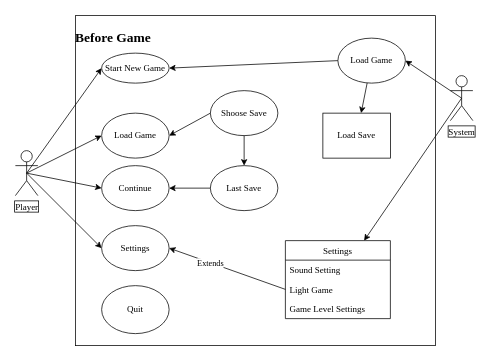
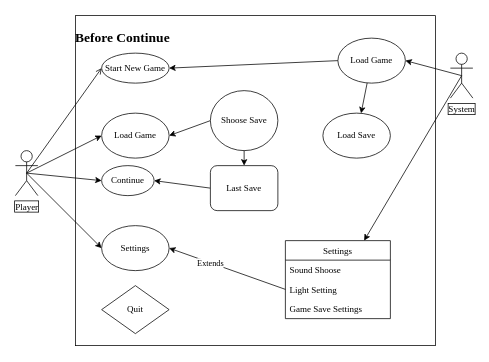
- <mxCell id="2" value="&lt;h2&gt;&lt;font style=&quot;line-height: 1.2;&quot; face=&quot;Times New Roman&quot;&gt;Before Game&lt;/font&gt;&lt;/h2&gt;" style="rounded=0;whiteSpace=wrap;html=1;horizontal=1;fontStyle=1;align=left;verticalAlign=top;labelPosition=center;verticalLabelPosition=middle;spacing=0;labelBorderColor=none;" parent="1" vertex="1"><mxGeometry x="100" y="20" width="480" height="440" as="geometry" /></mxCell>
+ <mxCell id="2" value="&lt;h2&gt;&lt;font style=&quot;line-height: 1.2;&quot; face=&quot;Times New Roman&quot;&gt;Before Continue&lt;/font&gt;&lt;/h2&gt;" style="rounded=0;whiteSpace=wrap;html=1;horizontal=1;fontStyle=1;align=left;verticalAlign=top;labelPosition=center;verticalLabelPosition=middle;spacing=0;labelBorderColor=none;" parent="1" vertex="1"><mxGeometry x="100" y="20" width="480" height="440" as="geometry" /></mxCell>
- <mxCell id="3" style="rounded=0;orthogonalLoop=1;jettySize=auto;html=1;exitX=0.5;exitY=0.5;exitDx=0;exitDy=0;exitPerimeter=0;entryX=0;entryY=0.5;entryDx=0;entryDy=0;fontFamily=Times New Roman;" parent="1" source="6" target="10" edge="1"><mxGeometry relative="1" as="geometry" /></mxCell>
+ <mxCell id="3" style="rounded=0;orthogonalLoop=1;jettySize=auto;html=1;exitX=0.5;exitY=0.5;exitDx=0;exitDy=0;exitPerimeter=0;entryX=0;entryY=0.5;entryDx=0;entryDy=0;fontFamily=Times New Roman;endArrow=open;" parent="1" source="6" target="10" edge="1"><mxGeometry relative="1" as="geometry" /></mxCell>
- <mxCell id="9" value="System" style="shape=umlActor;verticalLabelPosition=bottom;verticalAlign=top;html=1;outlineConnect=0;labelBackgroundColor=#ffffff;labelBorderColor=default;fontFamily=Times New Roman;" parent="1" vertex="1"><mxGeometry x="600" y="100" width="30" height="60" as="geometry" /></mxCell>
+ <mxCell id="9" value="System" style="shape=umlActor;verticalLabelPosition=bottom;verticalAlign=top;html=1;outlineConnect=0;labelBackgroundColor=#ffffff;labelBorderColor=default;fontFamily=Times New Roman;" parent="1" vertex="1"><mxGeometry x="600" y="70" width="30" height="60" as="geometry" /></mxCell>
- <mxCell id="19" value="Shoose Save" style="ellipse;whiteSpace=wrap;html=1;fontFamily=Times New Roman;labelBackgroundColor=#ffffff;labelBorderColor=none;" parent="1" vertex="1"><mxGeometry x="280" y="120" width="90" height="60" as="geometry" /></mxCell>
+ <mxCell id="19" value="Shoose Save" style="ellipse;whiteSpace=wrap;html=1;fontFamily=Times New Roman;labelBackgroundColor=#ffffff;labelBorderColor=none;" parent="1" vertex="1"><mxGeometry x="280" y="120" width="90" height="80" as="geometry" /></mxCell>
- <mxCell id="17" value="Load Save" style="whiteSpace=wrap;html=1;labelBackgroundColor=#ffffff;labelBorderColor=none;fontFamily=Times New Roman;rounded=0;" parent="1" vertex="1"><mxGeometry x="430" y="150" width="90" height="60" as="geometry" /></mxCell>
+ <mxCell id="17" value="Load Save" style="ellipse;whiteSpace=wrap;html=1;labelBackgroundColor=#ffffff;labelBorderColor=none;fontFamily=Times New Roman;" parent="1" vertex="1"><mxGeometry x="430" y="150" width="90" height="60" as="geometry" /></mxCell>
- <mxCell id="26" value="Continue" style="ellipse;whiteSpace=wrap;html=1;labelBackgroundColor=#ffffff;labelBorderColor=none;fontFamily=Times New Roman;" vertex="1" parent="1"><mxGeometry x="135" y="220" width="90" height="60" as="geometry" /></mxCell>
+ <mxCell id="26" value="Continue" style="ellipse;whiteSpace=wrap;html=1;labelBackgroundColor=#ffffff;labelBorderColor=none;fontFamily=Times New Roman;" vertex="1" parent="1"><mxGeometry x="135" y="220" width="70" height="40" as="geometry" /></mxCell>
- <mxCell id="29" value="Last Save" style="ellipse;whiteSpace=wrap;html=1;fontFamily=Times New Roman;labelBackgroundColor=#ffffff;labelBorderColor=none;" vertex="1" parent="1"><mxGeometry x="280" y="220" width="90" height="60" as="geometry" /></mxCell>
+ <mxCell id="29" value="Last Save" style="whiteSpace=wrap;html=1;fontFamily=Times New Roman;labelBackgroundColor=#ffffff;labelBorderColor=none;rounded=1;" vertex="1" parent="1"><mxGeometry x="280" y="220" width="90" height="60" as="geometry" /></mxCell>
- <mxCell id="21" value="Sound Setting" style="text;strokeColor=none;fillColor=none;align=left;verticalAlign=top;spacingLeft=4;spacingRight=4;overflow=hidden;rotatable=0;points=[[0,0.5],[1,0.5]];portConstraint=eastwest;labelBackgroundColor=#ffffff;labelBorderColor=none;fontFamily=Times New Roman;" parent="20" vertex="1"><mxGeometry y="26" width="140" height="26" as="geometry" /></mxCell>
+ <mxCell id="21" value="Sound Shoose" style="text;strokeColor=none;fillColor=none;align=left;verticalAlign=top;spacingLeft=4;spacingRight=4;overflow=hidden;rotatable=0;points=[[0,0.5],[1,0.5]];portConstraint=eastwest;labelBackgroundColor=#ffffff;labelBorderColor=none;fontFamily=Times New Roman;" parent="20" vertex="1"><mxGeometry y="26" width="140" height="26" as="geometry" /></mxCell>
- <mxCell id="22" value="Light Game" style="text;strokeColor=none;fillColor=none;align=left;verticalAlign=top;spacingLeft=4;spacingRight=4;overflow=hidden;rotatable=0;points=[[0,0.5],[1,0.5]];portConstraint=eastwest;labelBackgroundColor=#ffffff;labelBorderColor=none;fontFamily=Times New Roman;" parent="20" vertex="1"><mxGeometry y="52" width="140" height="26" as="geometry" /></mxCell>
+ <mxCell id="22" value="Light Setting" style="text;strokeColor=none;fillColor=none;align=left;verticalAlign=top;spacingLeft=4;spacingRight=4;overflow=hidden;rotatable=0;points=[[0,0.5],[1,0.5]];portConstraint=eastwest;labelBackgroundColor=#ffffff;labelBorderColor=none;fontFamily=Times New Roman;" parent="20" vertex="1"><mxGeometry y="52" width="140" height="26" as="geometry" /></mxCell>
- <mxCell id="13" value="Quit" style="ellipse;whiteSpace=wrap;html=1;labelBackgroundColor=#ffffff;labelBorderColor=none;fontFamily=Times New Roman;" parent="1" vertex="1"><mxGeometry x="135" y="380" width="90" height="64" as="geometry" /></mxCell>
+ <mxCell id="13" value="Quit" style="rhombus;whiteSpace=wrap;html=1;labelBackgroundColor=#ffffff;labelBorderColor=none;fontFamily=Times New Roman;" parent="1" vertex="1"><mxGeometry x="135" y="380" width="90" height="64" as="geometry" /></mxCell>
- <mxCell id="23" value="Game Level Settings" style="text;strokeColor=none;fillColor=none;align=left;verticalAlign=top;spacingLeft=4;spacingRight=4;overflow=hidden;rotatable=0;points=[[0,0.5],[1,0.5]];portConstraint=eastwest;labelBackgroundColor=#ffffff;labelBorderColor=none;fontFamily=Times New Roman;" parent="20" vertex="1"><mxGeometry y="78" width="140" height="26" as="geometry" /></mxCell>
+ <mxCell id="23" value="Game Save Settings" style="text;strokeColor=none;fillColor=none;align=left;verticalAlign=top;spacingLeft=4;spacingRight=4;overflow=hidden;rotatable=0;points=[[0,0.5],[1,0.5]];portConstraint=eastwest;labelBackgroundColor=#ffffff;labelBorderColor=none;fontFamily=Times New Roman;" parent="20" vertex="1"><mxGeometry y="78" width="140" height="26" as="geometry" /></mxCell>
